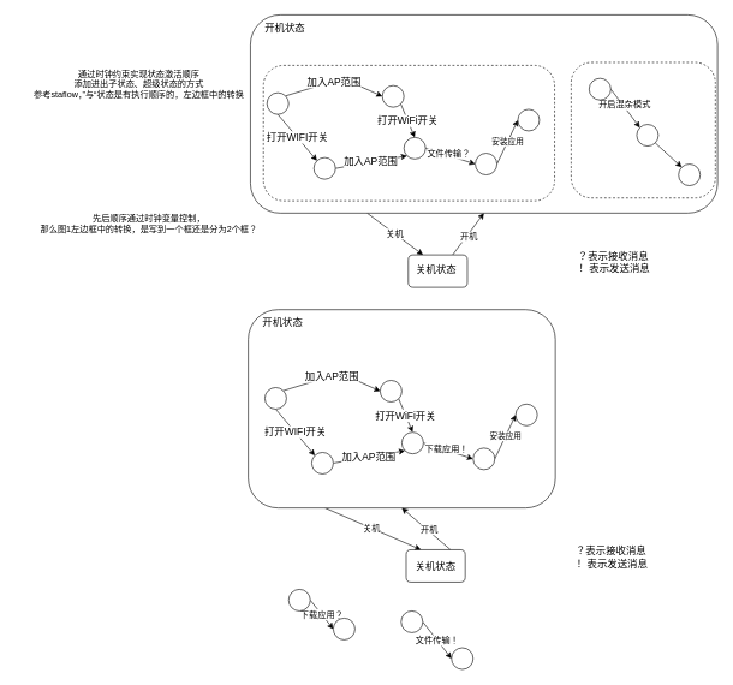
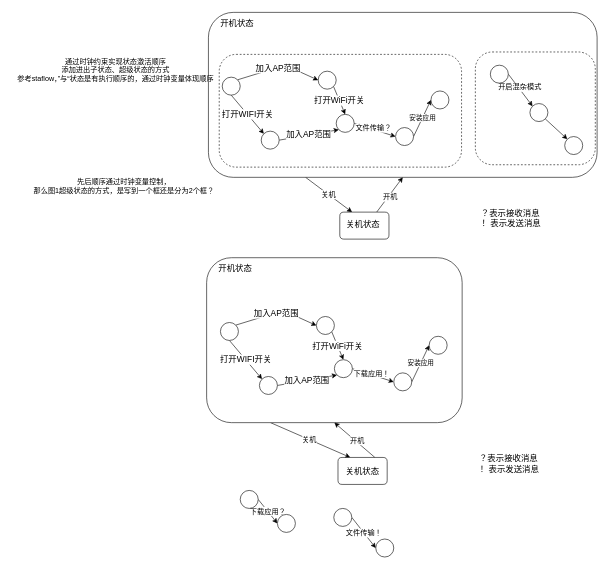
- <mxCell id="23" value="通过时钟约束实现状态激活顺序&lt;br&gt;添加进出子状态、超级状态的方式&lt;br&gt;参考staflow，”与“状态是有执行顺序的，左边框中的转换" style="text;html=1;align=center;verticalAlign=middle;resizable=0;points=[];autosize=1;" vertex="1" parent="1"><mxGeometry x="20" y="93" width="343" height="46" as="geometry" /></mxCell>
+ <mxCell id="23" value="通过时钟约束实现状态激活顺序&lt;br&gt;添加进出子状态、超级状态的方式&lt;br&gt;参考staflow，”与“状态是有执行顺序的，通过时钟变量体现顺序" style="text;html=1;align=center;verticalAlign=middle;resizable=0;points=[];autosize=1;" vertex="1" parent="1"><mxGeometry x="20" y="93" width="343" height="46" as="geometry" /></mxCell>
- <mxCell id="57" value="先后顺序通过时钟变量控制，&lt;br&gt;那么图1左边框中的转换，是写到一个框还是分为2个框？" style="text;html=1;align=center;verticalAlign=middle;resizable=0;points=[];autosize=1;" vertex="1" parent="1"><mxGeometry x="50" y="293" width="311" height="32" as="geometry" /></mxCell>
+ <mxCell id="57" value="先后顺序通过时钟变量控制，&lt;br&gt;那么图1超级状态的方式，是写到一个框还是分为2个框？" style="text;html=1;align=center;verticalAlign=middle;resizable=0;points=[];autosize=1;" vertex="1" parent="1"><mxGeometry x="50" y="293" width="311" height="32" as="geometry" /></mxCell>
